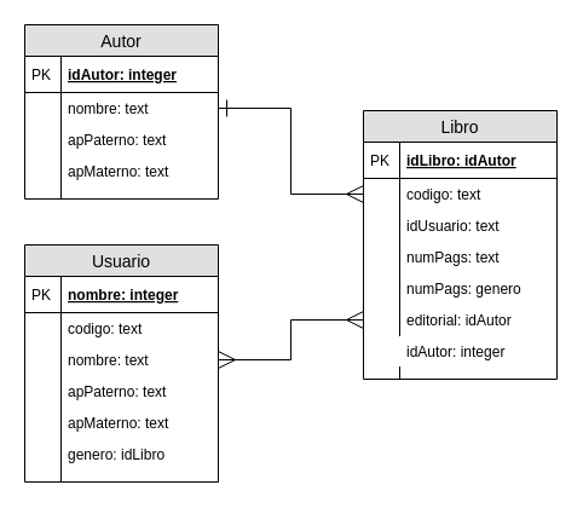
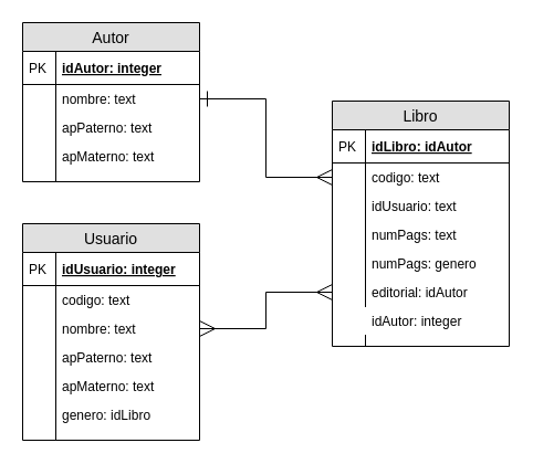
- <mxCell id="30" value="nombre: integer" style="shape=partialRectangle;top=0;left=0;right=0;bottom=1;align=left;verticalAlign=middle;fillColor=none;spacingLeft=34;spacingRight=4;overflow=hidden;rotatable=0;points=[[0,0.5],[1,0.5]];portConstraint=eastwest;dropTarget=0;fontStyle=5;fontSize=12;" vertex="1" parent="29"><mxGeometry y="26" width="160" height="30" as="geometry" /></mxCell>
+ <mxCell id="30" value="idUsuario: integer" style="shape=partialRectangle;top=0;left=0;right=0;bottom=1;align=left;verticalAlign=middle;fillColor=none;spacingLeft=34;spacingRight=4;overflow=hidden;rotatable=0;points=[[0,0.5],[1,0.5]];portConstraint=eastwest;dropTarget=0;fontStyle=5;fontSize=12;" vertex="1" parent="29"><mxGeometry y="26" width="160" height="30" as="geometry" /></mxCell>
